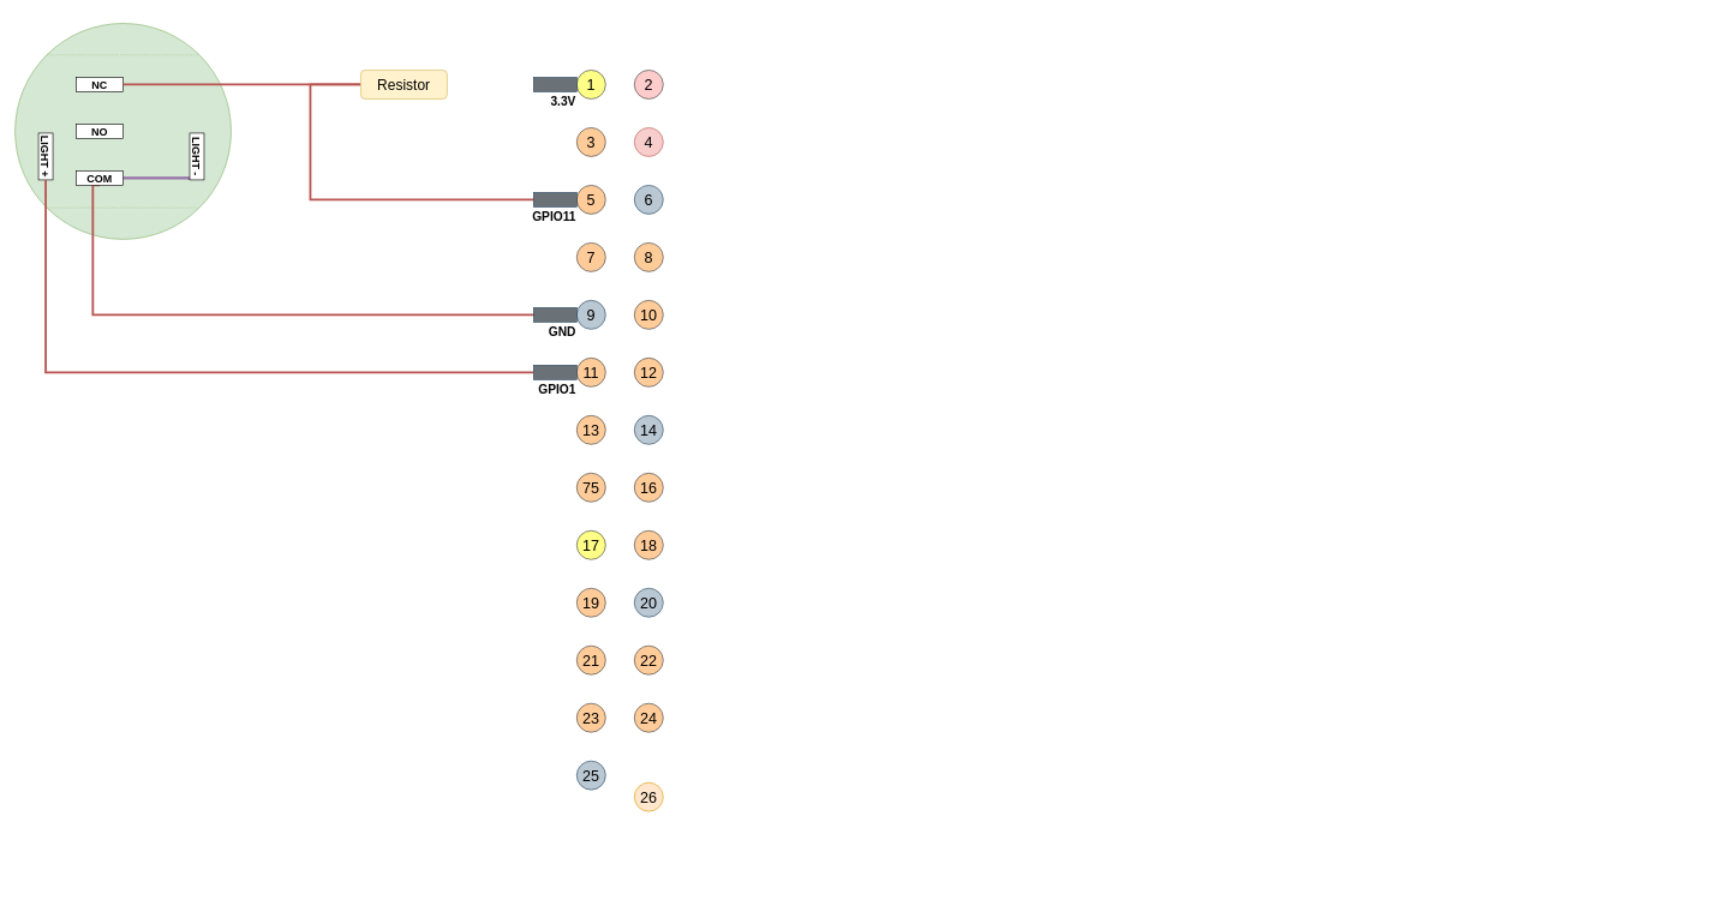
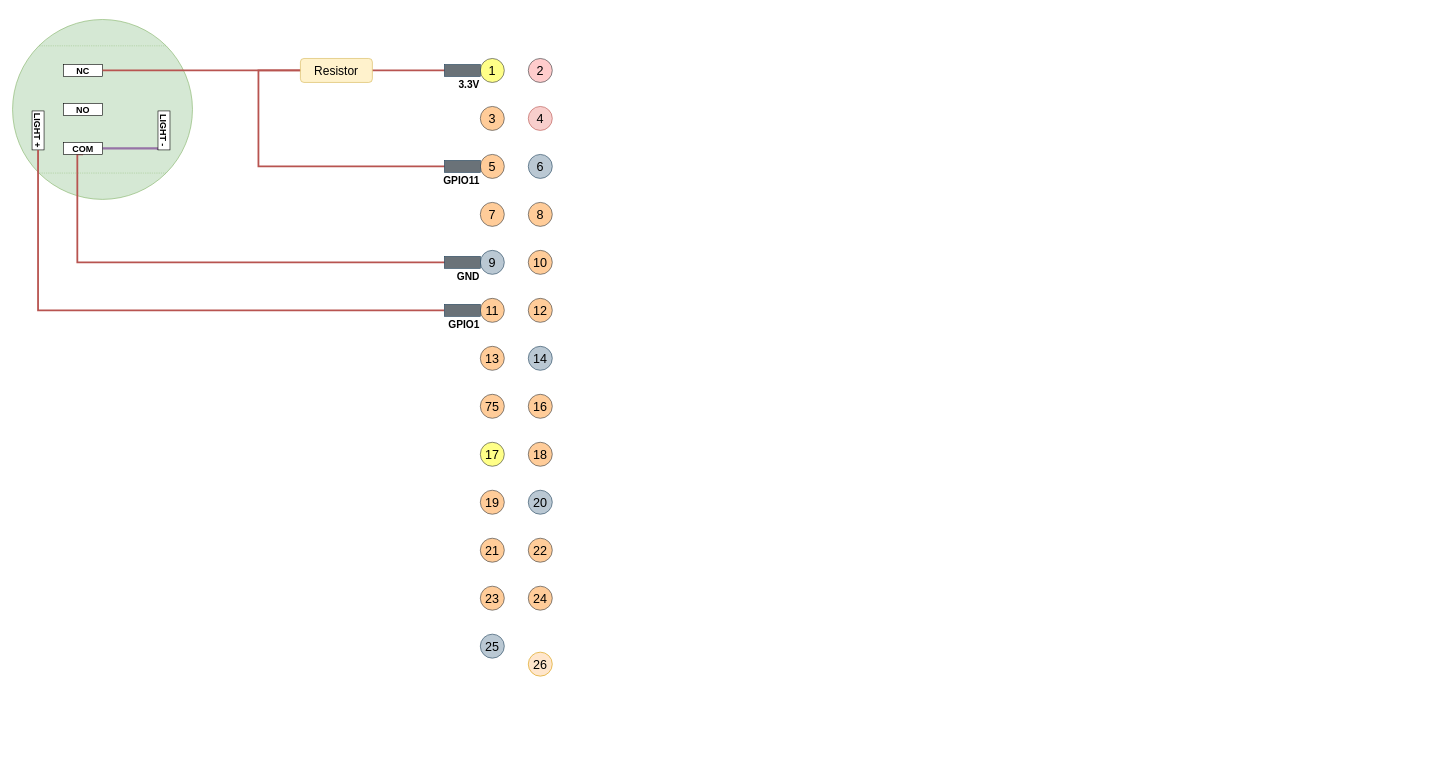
+ <mxCell id="40" value="" style="endArrow=none;html=1;rounded=0;entryX=0;entryY=0.5;entryDx=0;entryDy=0;exitX=1;exitY=0.5;exitDx=0;exitDy=0;fillColor=#f8cecc;strokeColor=#b85450;strokeWidth=3;" edge="1" parent="1" source="43" target="12"><mxGeometry width="50" height="50" relative="1" as="geometry"><mxPoint x="650" y="117" as="sourcePoint" /><mxPoint x="900" y="527" as="targetPoint" /></mxGeometry></mxCell>
